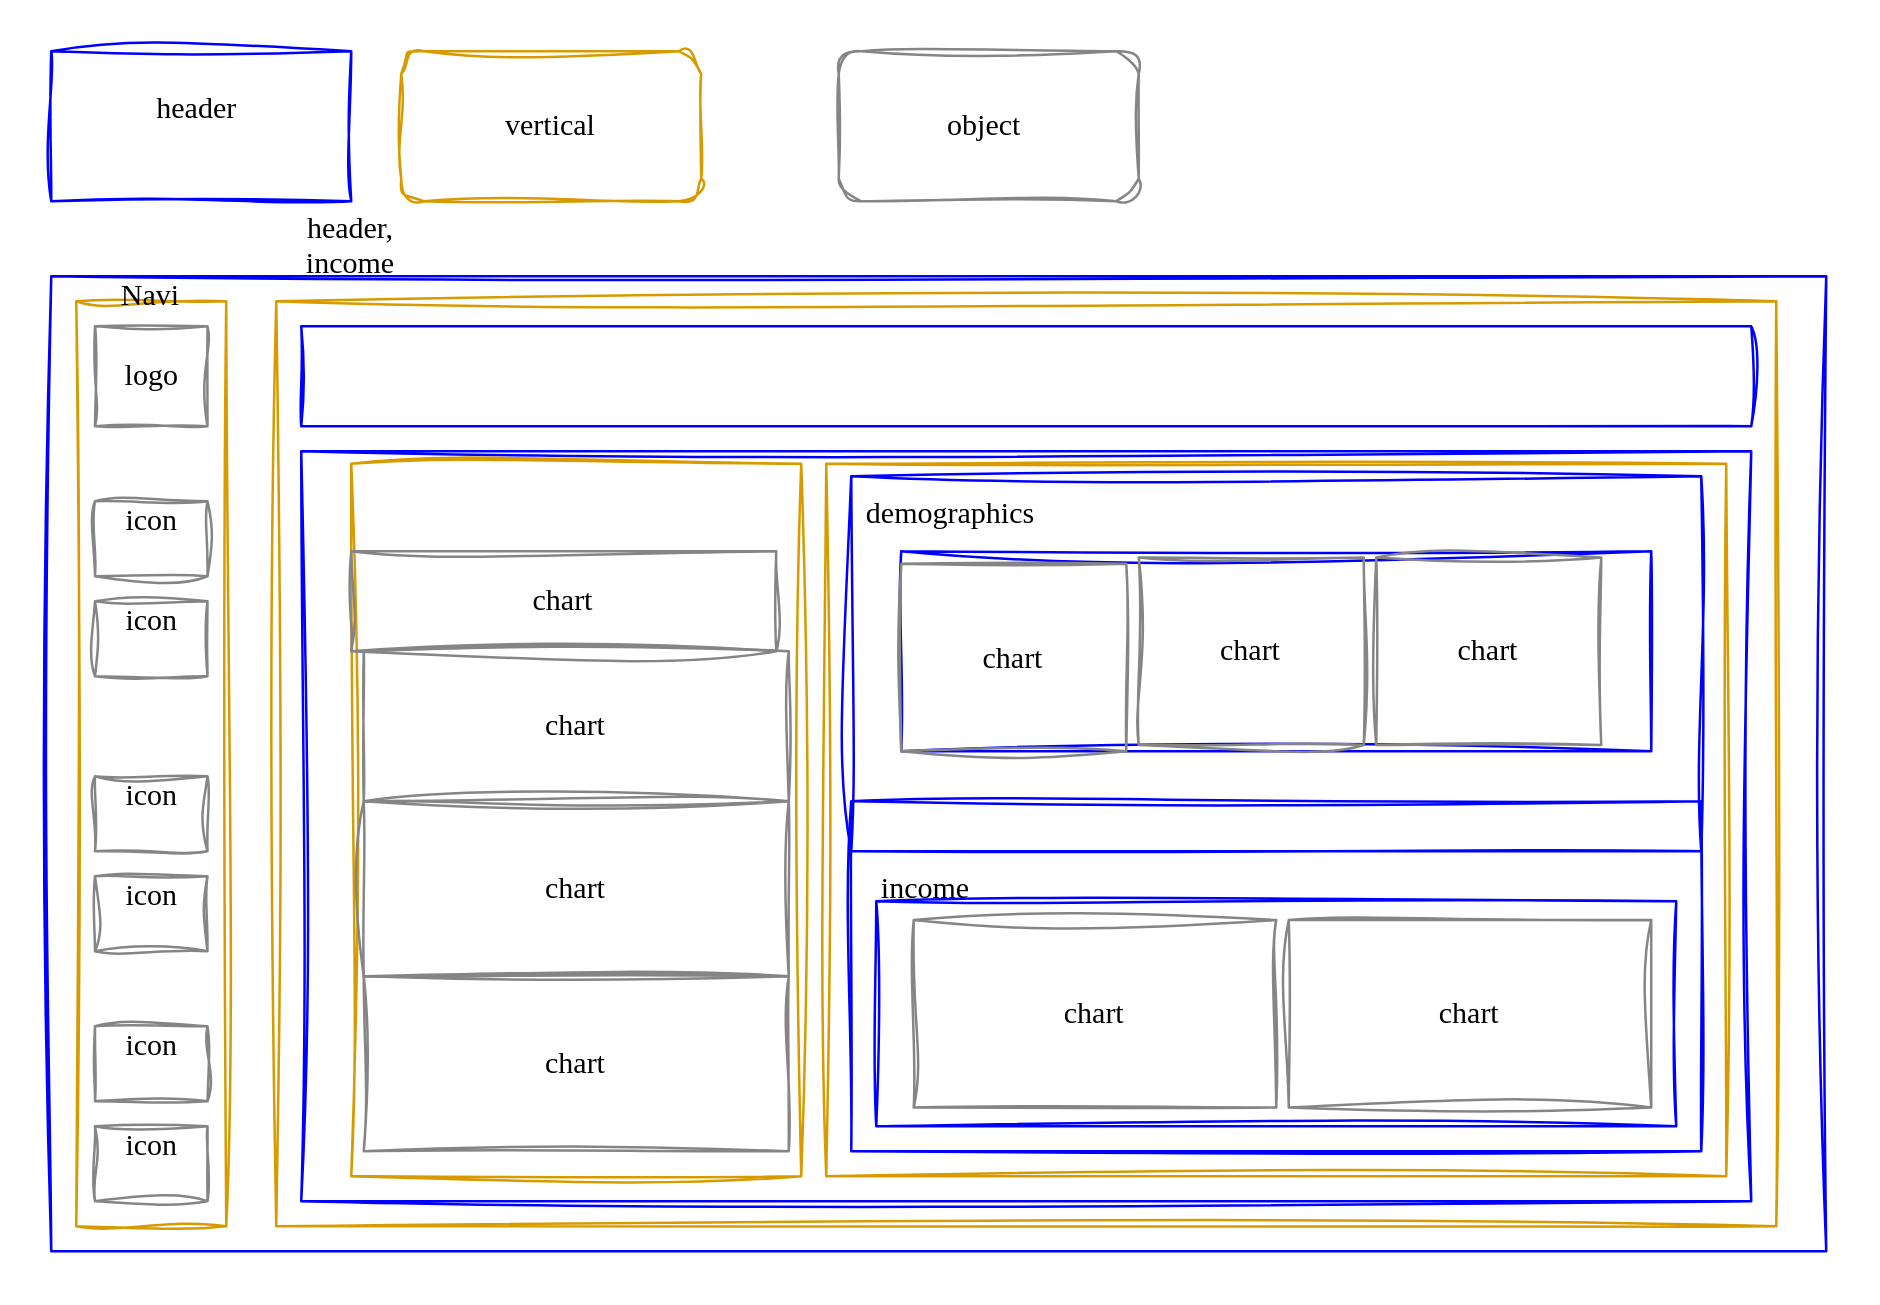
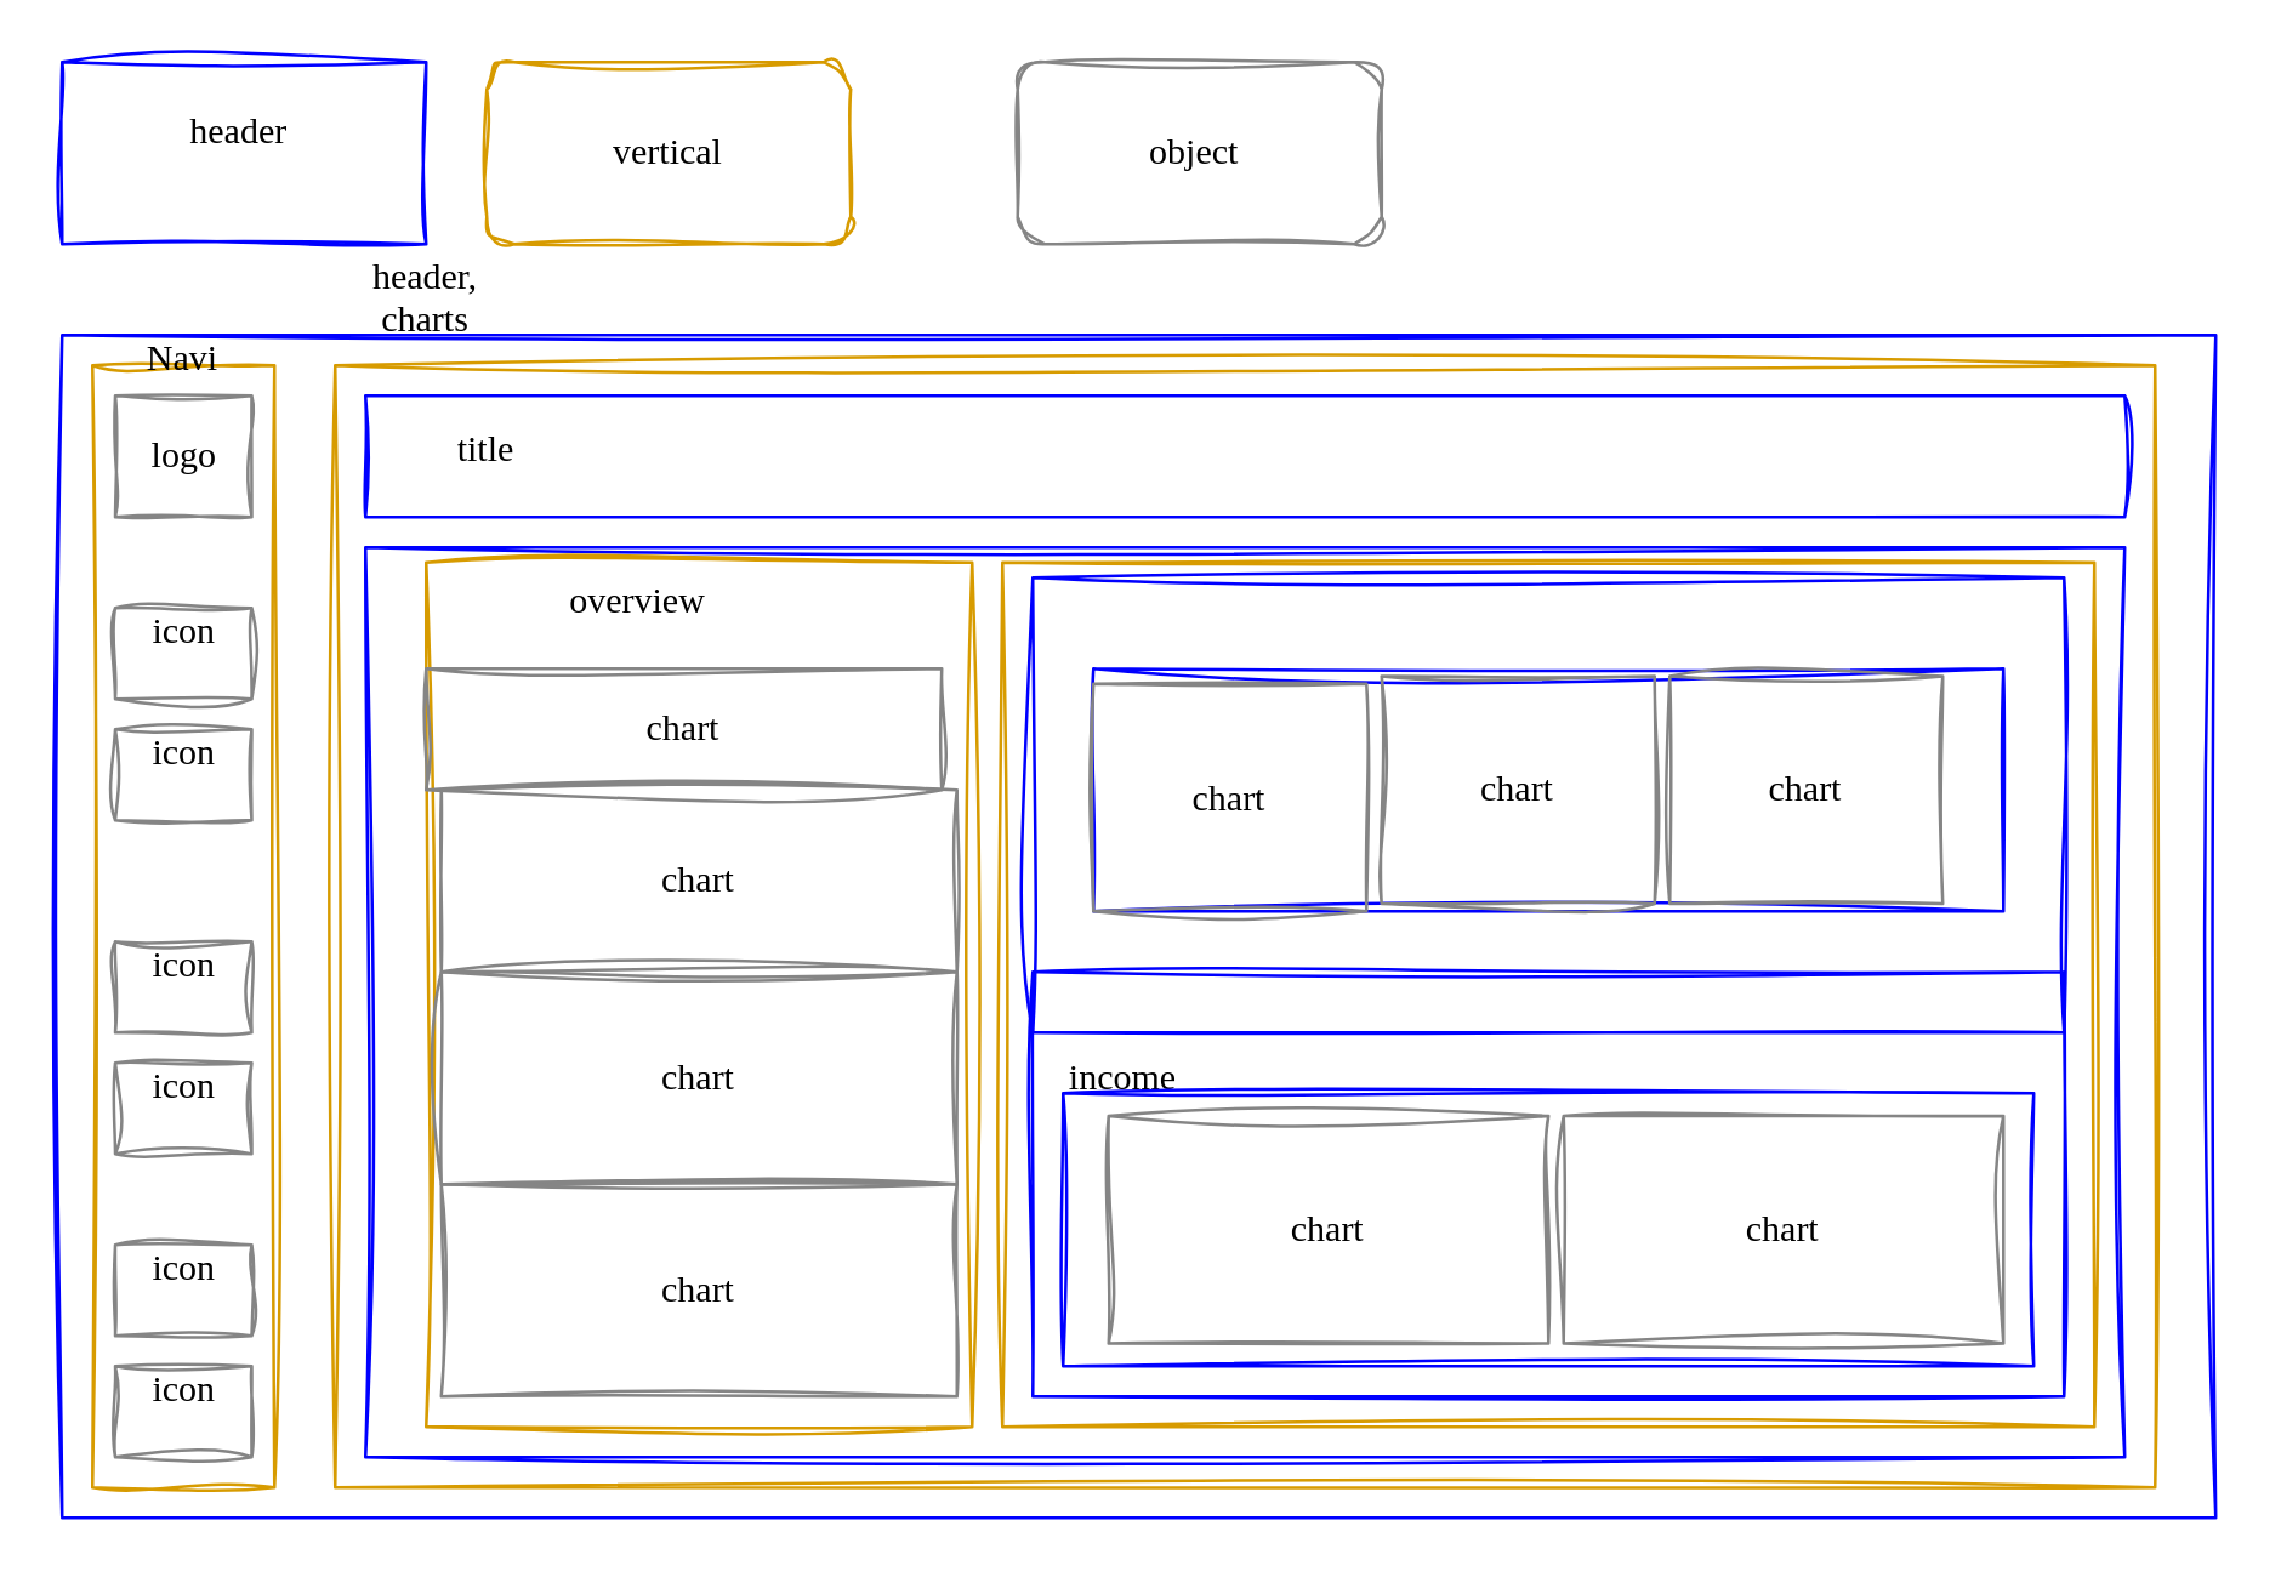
- <mxCell id="16" value="header, income&lt;div&gt;&lt;br&gt;&lt;/div&gt;" style="text;html=1;align=center;verticalAlign=middle;whiteSpace=wrap;rounded=0;fontFamily=Architects Daughter;fontSource=https%3A%2F%2Ffonts.googleapis.com%2Fcss%3Ffamily%3DArchitects%2BDaughter;" vertex="1" parent="1"><mxGeometry x="110" y="90" width="60" height="30" as="geometry" /></mxCell>
+ <mxCell id="16" value="header, charts&lt;div&gt;&lt;br&gt;&lt;/div&gt;" style="text;html=1;align=center;verticalAlign=middle;whiteSpace=wrap;rounded=0;fontFamily=Architects Daughter;fontSource=https%3A%2F%2Ffonts.googleapis.com%2Fcss%3Ffamily%3DArchitects%2BDaughter;" vertex="1" parent="1"><mxGeometry x="110" y="90" width="60" height="30" as="geometry" /></mxCell>
+ <mxCell id="18" value="title&lt;div&gt;&lt;br&gt;&lt;/div&gt;" style="text;html=1;align=center;verticalAlign=middle;whiteSpace=wrap;rounded=0;fontFamily=Architects Daughter;fontSource=https%3A%2F%2Ffonts.googleapis.com%2Fcss%3Ffamily%3DArchitects%2BDaughter;" vertex="1" parent="1"><mxGeometry x="130" y="140" width="60" height="30" as="geometry" /></mxCell>
+ <mxCell id="21" value="overview&lt;div&gt;&lt;br&gt;&lt;/div&gt;" style="text;html=1;align=center;verticalAlign=middle;whiteSpace=wrap;rounded=0;fontFamily=Architects Daughter;fontSource=https%3A%2F%2Ffonts.googleapis.com%2Fcss%3Ffamily%3DArchitects%2BDaughter;" vertex="1" parent="1"><mxGeometry x="180" y="190" width="60" height="30" as="geometry" /></mxCell>
- <mxCell id="29" value="demographics" style="text;html=1;align=center;verticalAlign=middle;whiteSpace=wrap;rounded=0;fontFamily=Architects Daughter;fontSource=https%3A%2F%2Ffonts.googleapis.com%2Fcss%3Ffamily%3DArchitects%2BDaughter;" vertex="1" parent="1"><mxGeometry x="350" y="190" width="60" height="30" as="geometry" /></mxCell>
